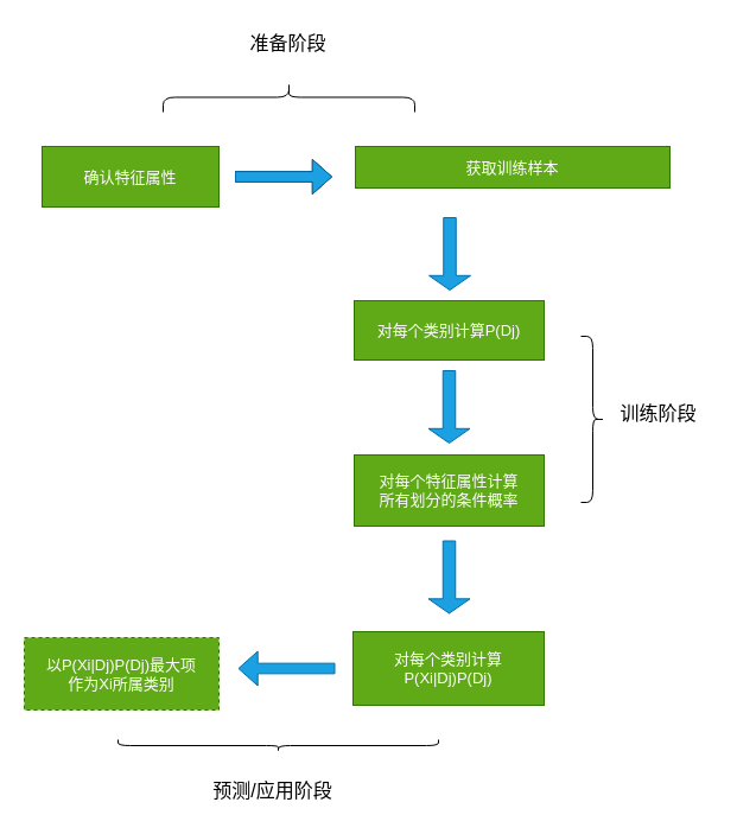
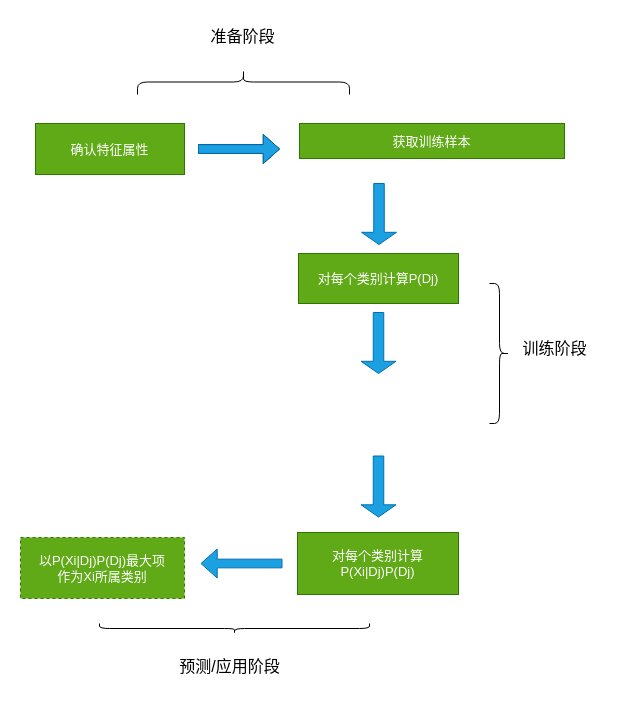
- <mxCell id="5" value="&lt;font style=&quot;font-size: 13px;&quot;&gt;对每个特征属性计算&lt;br&gt;所有划分的条件概率&lt;/font&gt;" style="rounded=0;whiteSpace=wrap;html=1;fillColor=#60a917;fontColor=#ffffff;strokeColor=#2D7600;" parent="1" vertex="1"><mxGeometry x="298" y="383" width="160" height="60" as="geometry" /></mxCell>
